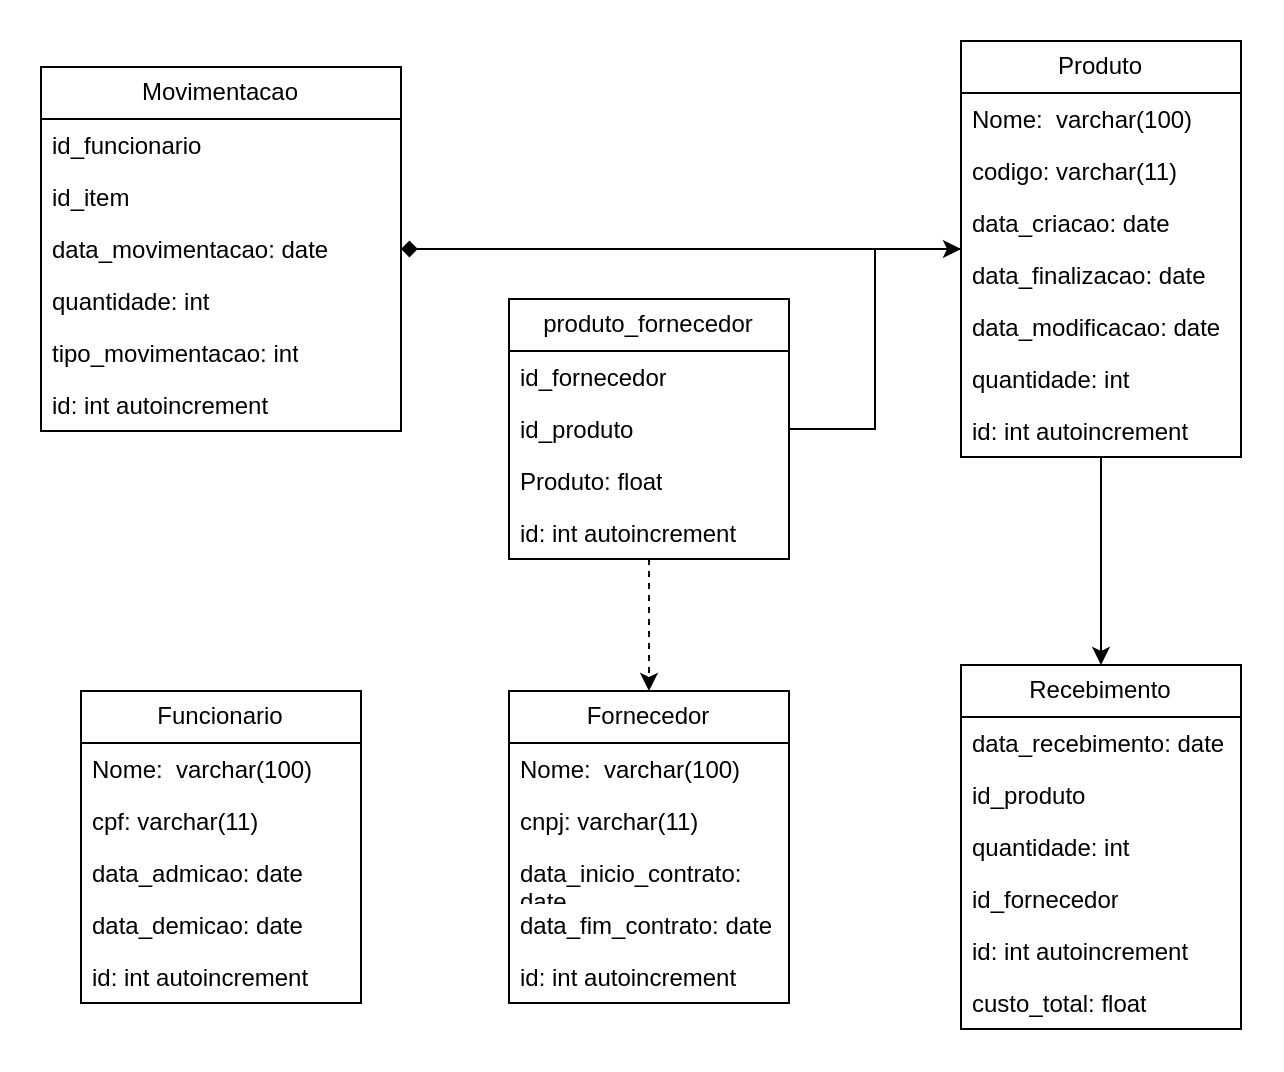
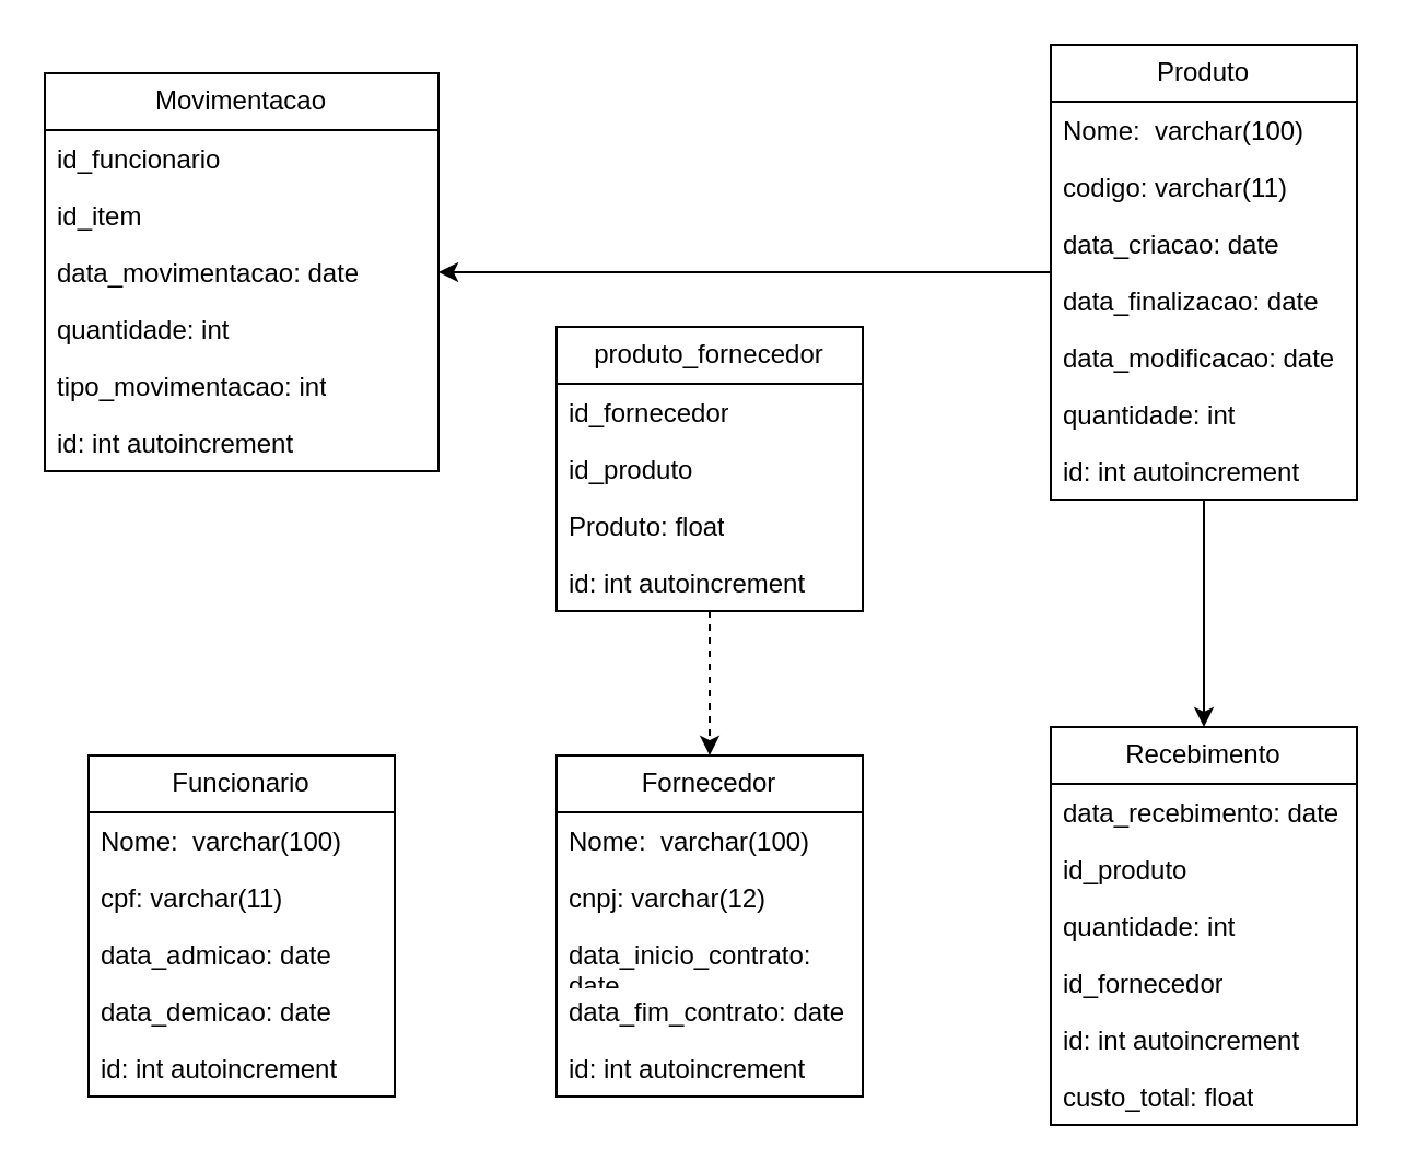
- <mxCell id="15" style="rounded=0;orthogonalLoop=1;jettySize=auto;html=1;endArrow=diamond;" edge="1" parent="1" source="17" target="8"><mxGeometry relative="1" as="geometry" /></mxCell>
+ <mxCell id="15" style="rounded=0;orthogonalLoop=1;jettySize=auto;html=1;" edge="1" parent="1" source="17" target="8"><mxGeometry relative="1" as="geometry" /></mxCell>
- <mxCell id="38" style="edgeStyle=orthogonalEdgeStyle;rounded=0;orthogonalLoop=1;jettySize=auto;html=1;" edge="1" parent="1" source="40" target="17"><mxGeometry relative="1" as="geometry" /></mxCell>
- <mxCell id="34" value="cnpj: varchar(11)" style="text;strokeColor=none;fillColor=none;align=left;verticalAlign=top;spacingLeft=4;spacingRight=4;overflow=hidden;rotatable=0;points=[[0,0.5],[1,0.5]];portConstraint=eastwest;whiteSpace=wrap;html=1;" vertex="1" parent="32"><mxGeometry y="52" width="140" height="26" as="geometry" /></mxCell>
+ <mxCell id="34" value="cnpj: varchar(12)" style="text;strokeColor=none;fillColor=none;align=left;verticalAlign=top;spacingLeft=4;spacingRight=4;overflow=hidden;rotatable=0;points=[[0,0.5],[1,0.5]];portConstraint=eastwest;whiteSpace=wrap;html=1;" vertex="1" parent="32"><mxGeometry y="52" width="140" height="26" as="geometry" /></mxCell>
